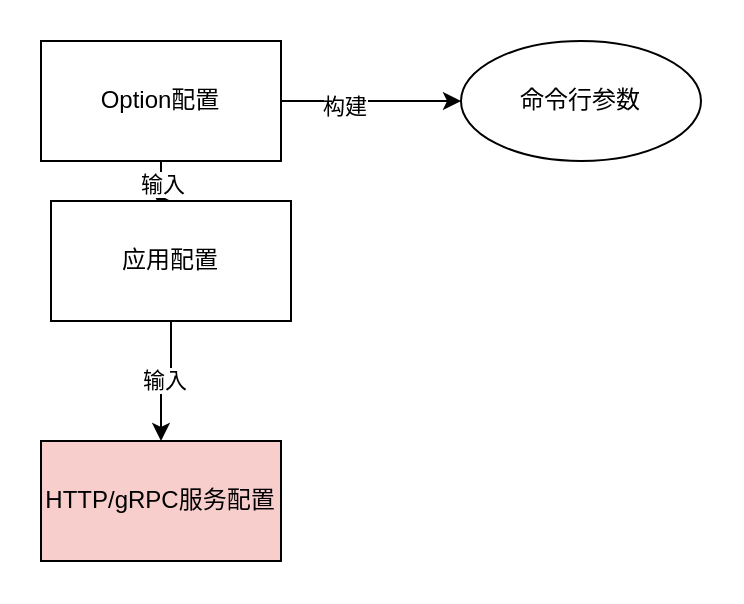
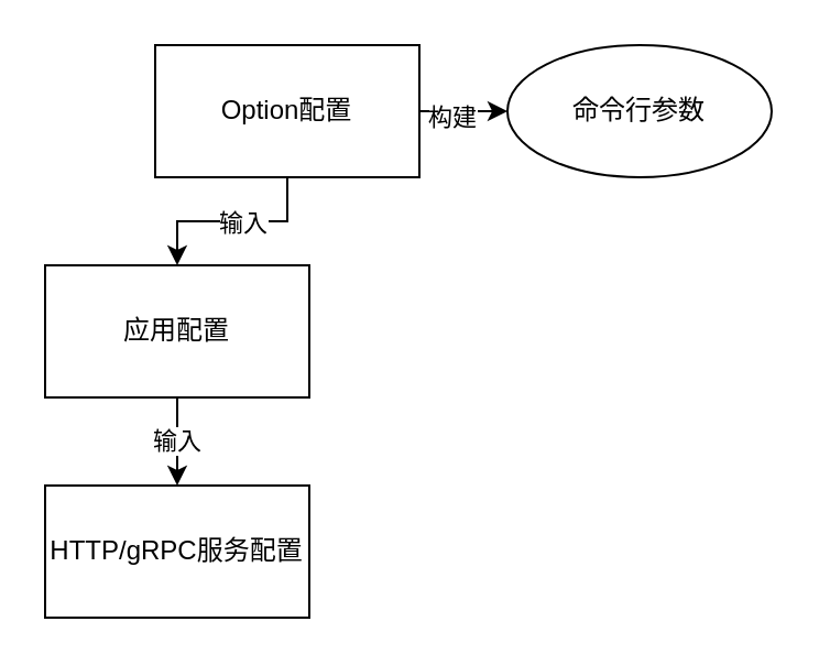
- <mxCell id="6" value="Option配置" style="rounded=0;whiteSpace=wrap;html=1;" vertex="1" parent="1"><mxGeometry x="20" y="20" width="120" height="60" as="geometry" /></mxCell>
+ <mxCell id="6" value="Option配置" style="rounded=0;whiteSpace=wrap;html=1;" vertex="1" parent="1"><mxGeometry x="70" y="20" width="120" height="60" as="geometry" /></mxCell>
- <mxCell id="8" value="应用配置" style="rounded=0;whiteSpace=wrap;html=1;" vertex="1" parent="1"><mxGeometry x="25" y="100" width="120" height="60" as="geometry" /></mxCell>
+ <mxCell id="8" value="应用配置" style="rounded=0;whiteSpace=wrap;html=1;" vertex="1" parent="1"><mxGeometry x="20" y="120" width="120" height="60" as="geometry" /></mxCell>
- <mxCell id="9" value="HTTP/gRPC服务配置" style="rounded=0;whiteSpace=wrap;html=1;fillColor=#f8cecc;" vertex="1" parent="1"><mxGeometry x="20" y="220" width="120" height="60" as="geometry" /></mxCell>
+ <mxCell id="9" value="HTTP/gRPC服务配置" style="rounded=0;whiteSpace=wrap;html=1;" vertex="1" parent="1"><mxGeometry x="20" y="220" width="120" height="60" as="geometry" /></mxCell>
